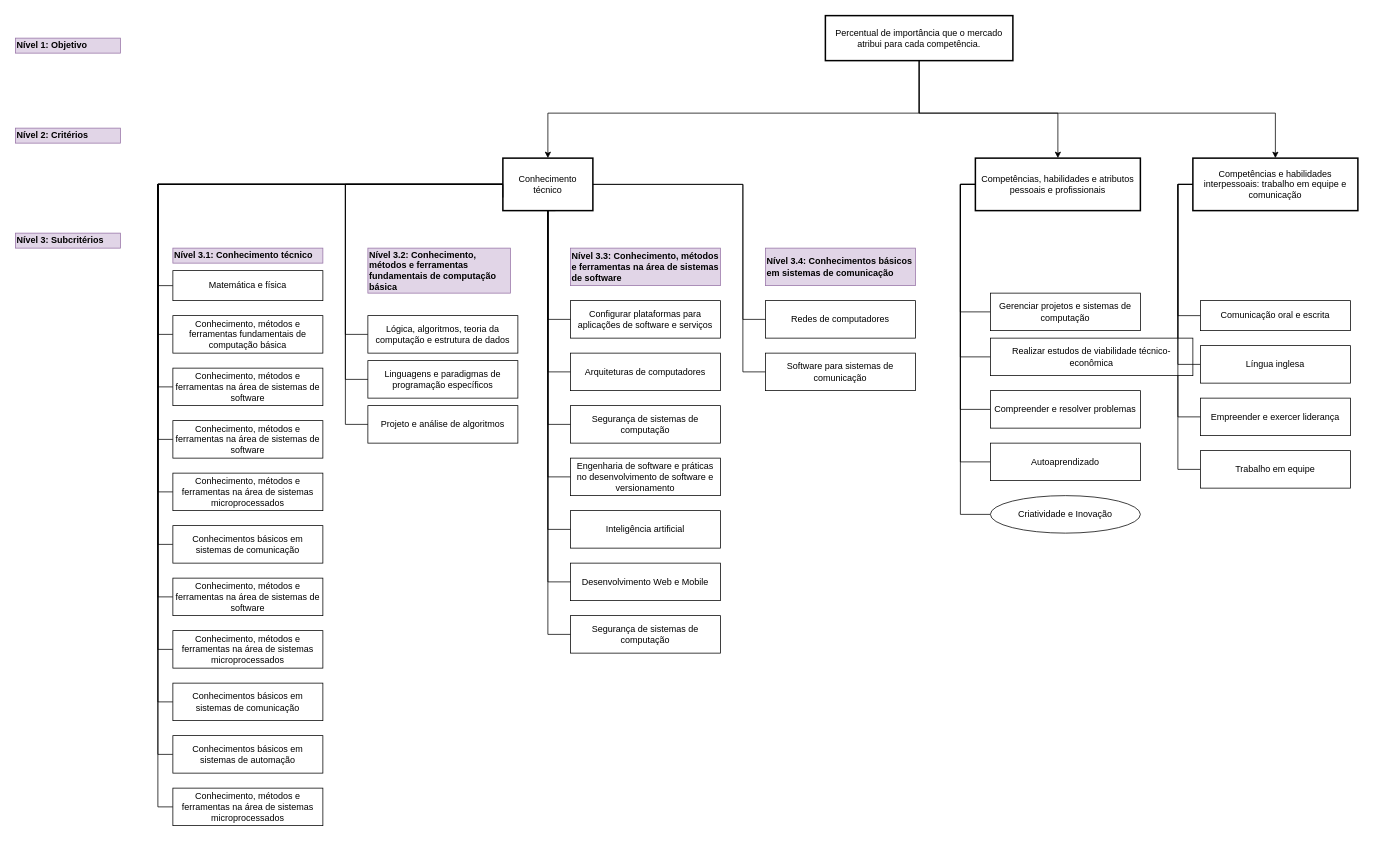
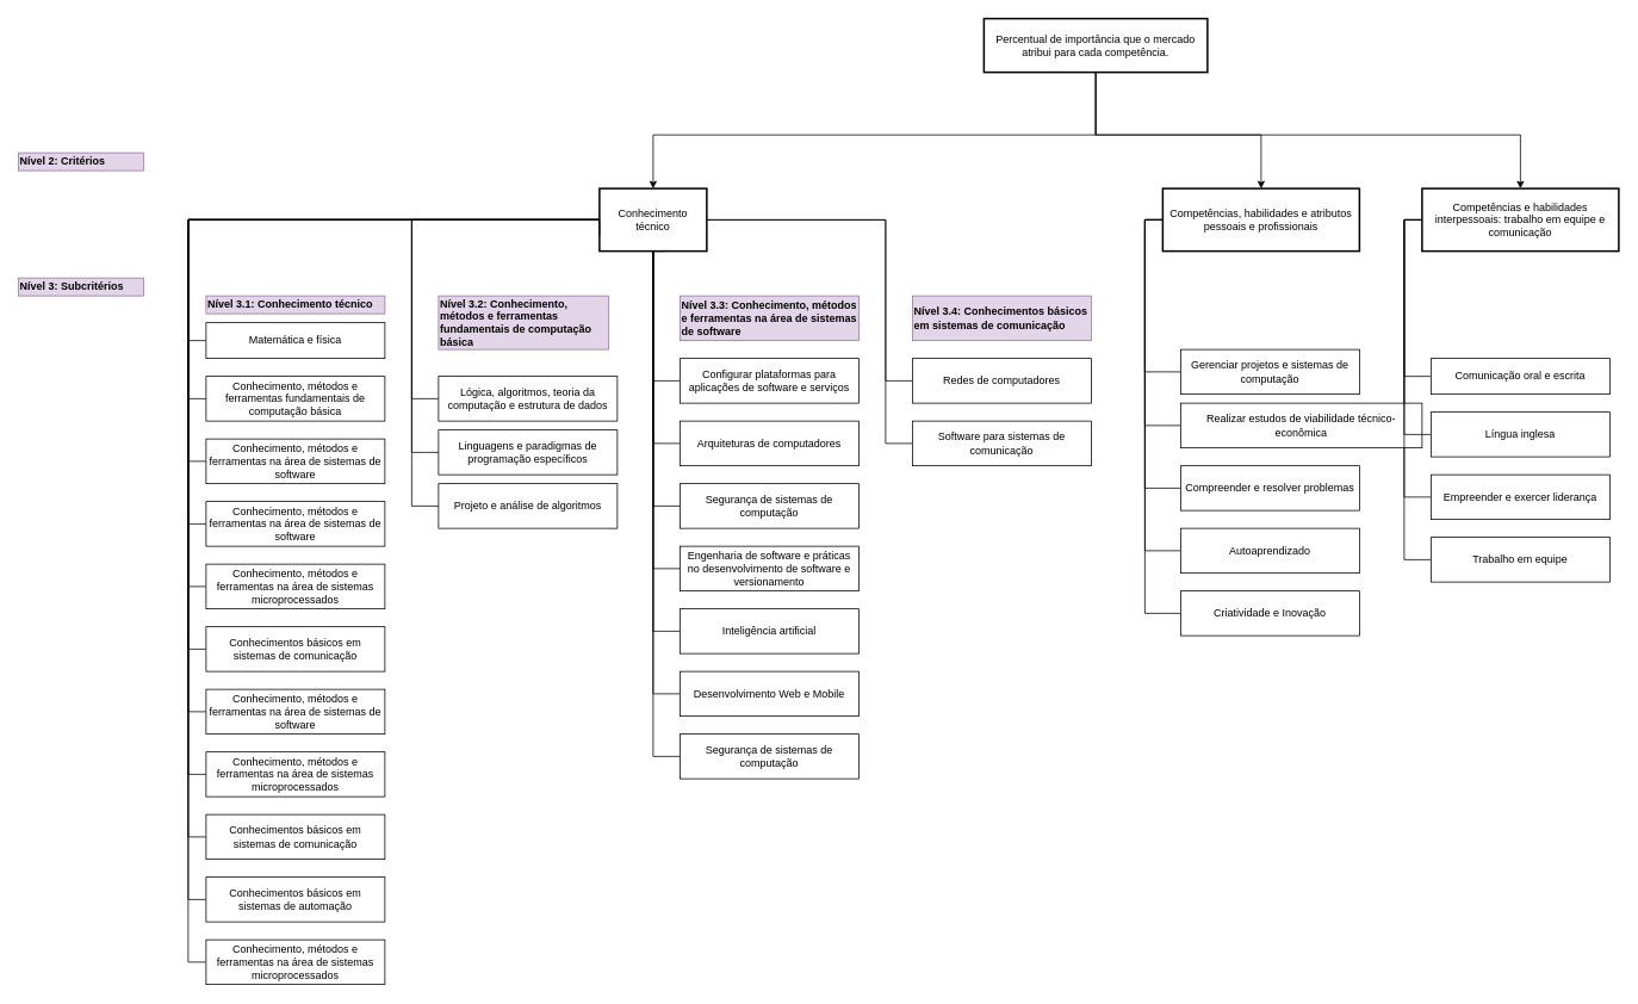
- <mxCell id="5" value="Nível 1: Objetivo" style="text;html=1;strokeColor=#9673a6;fillColor=#e1d5e7;align=left;verticalAlign=middle;whiteSpace=wrap;rounded=0;fontStyle=1" parent="1" vertex="1"><mxGeometry x="20" y="50" width="140" height="20" as="geometry" /></mxCell>
- <mxCell id="60" value="Criatividade e Inovação" style="ellipse;whiteSpace=wrap;html=1;glass=0;sketch=0;strokeWidth=1;" parent="1" vertex="1"><mxGeometry x="1320" y="660" width="200" height="50" as="geometry" /></mxCell>
+ <mxCell id="60" value="Criatividade e Inovação" style="rounded=0;whiteSpace=wrap;html=1;glass=0;sketch=0;strokeWidth=1;" parent="1" vertex="1"><mxGeometry x="1320" y="660" width="200" height="50" as="geometry" /></mxCell>
